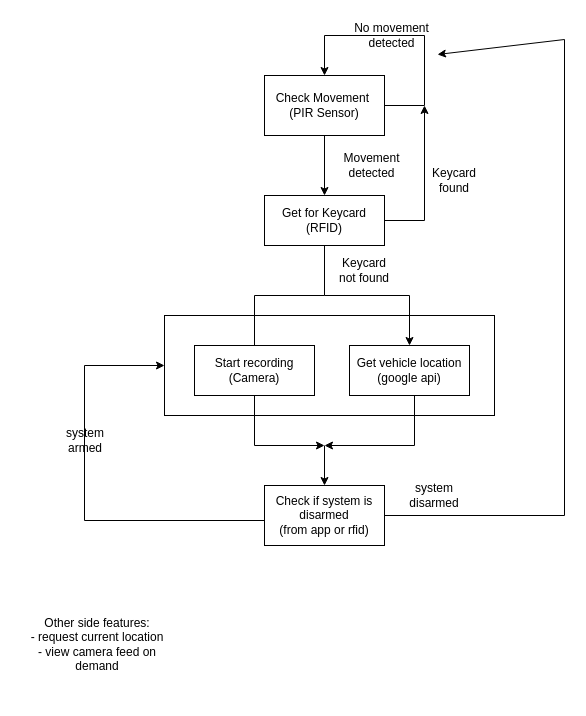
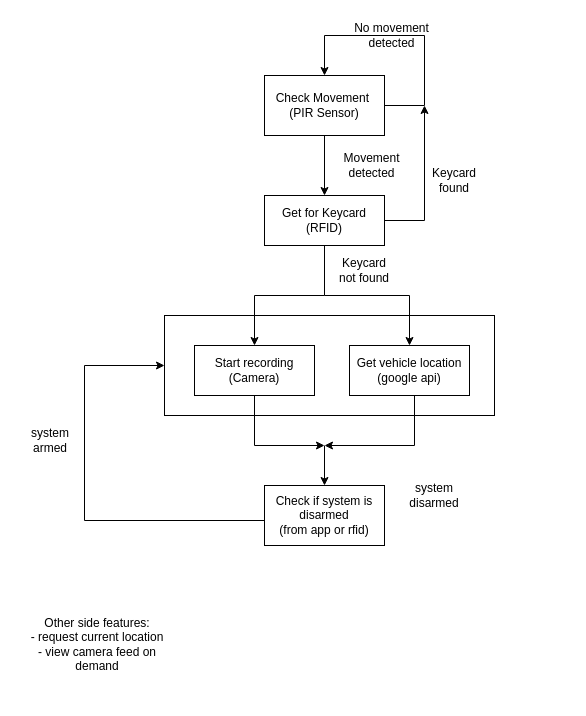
- <mxCell id="20" value="" style="endArrow=classic;html=1;rounded=0;exitX=1;exitY=0.5;exitDx=0;exitDy=0;entryX=0.896;entryY=1.133;entryDx=0;entryDy=0;entryPerimeter=0;" edge="1" parent="1" source="18" target="5"><mxGeometry width="50" height="50" relative="1" as="geometry"><mxPoint x="324" y="275" as="sourcePoint" /><mxPoint x="374" y="225" as="targetPoint" /><Array as="points"><mxPoint x="564" y="515" /><mxPoint x="564" y="39" /></Array></mxGeometry></mxCell>
- <mxCell id="8" value="" style="edgeStyle=orthogonalEdgeStyle;rounded=0;orthogonalLoop=1;jettySize=auto;html=1;endArrow=none;" edge="1" parent="1" source="9" target="7"><mxGeometry relative="1" as="geometry" /></mxCell>
+ <mxCell id="8" value="" style="edgeStyle=orthogonalEdgeStyle;rounded=0;orthogonalLoop=1;jettySize=auto;html=1;" edge="1" parent="1" source="9" target="7"><mxGeometry relative="1" as="geometry" /></mxCell>
- <mxCell id="23" value="system armed" style="text;html=1;strokeColor=none;fillColor=none;align=center;verticalAlign=middle;whiteSpace=wrap;rounded=0;" vertex="1" parent="1"><mxGeometry x="55" y="425" width="60" height="30" as="geometry" /></mxCell>
+ <mxCell id="23" value="system armed" style="text;html=1;strokeColor=none;fillColor=none;align=center;verticalAlign=middle;whiteSpace=wrap;rounded=0;" vertex="1" parent="1"><mxGeometry x="20" y="425" width="60" height="30" as="geometry" /></mxCell>
